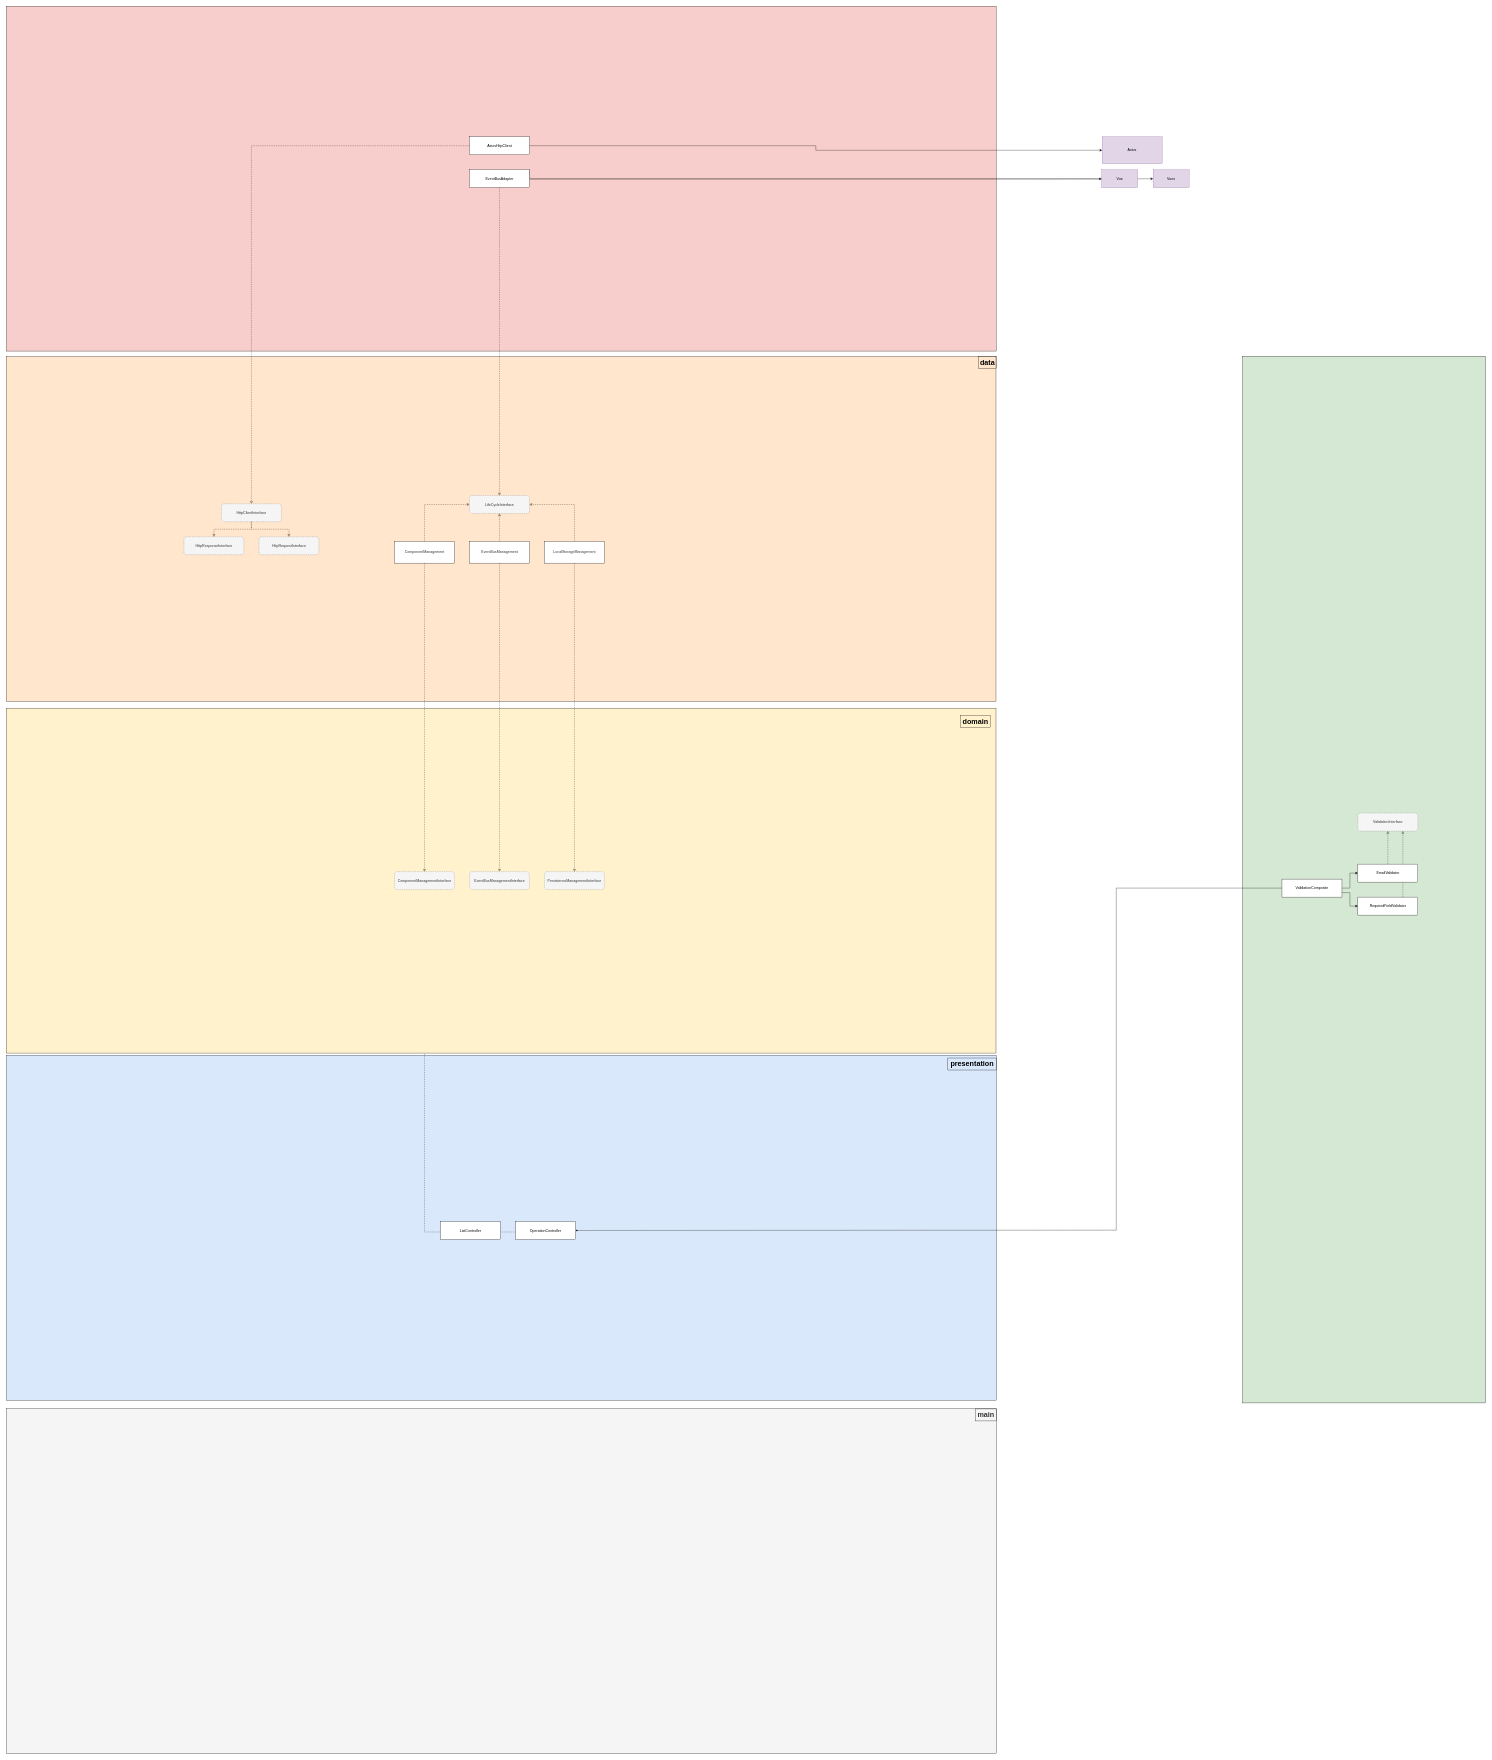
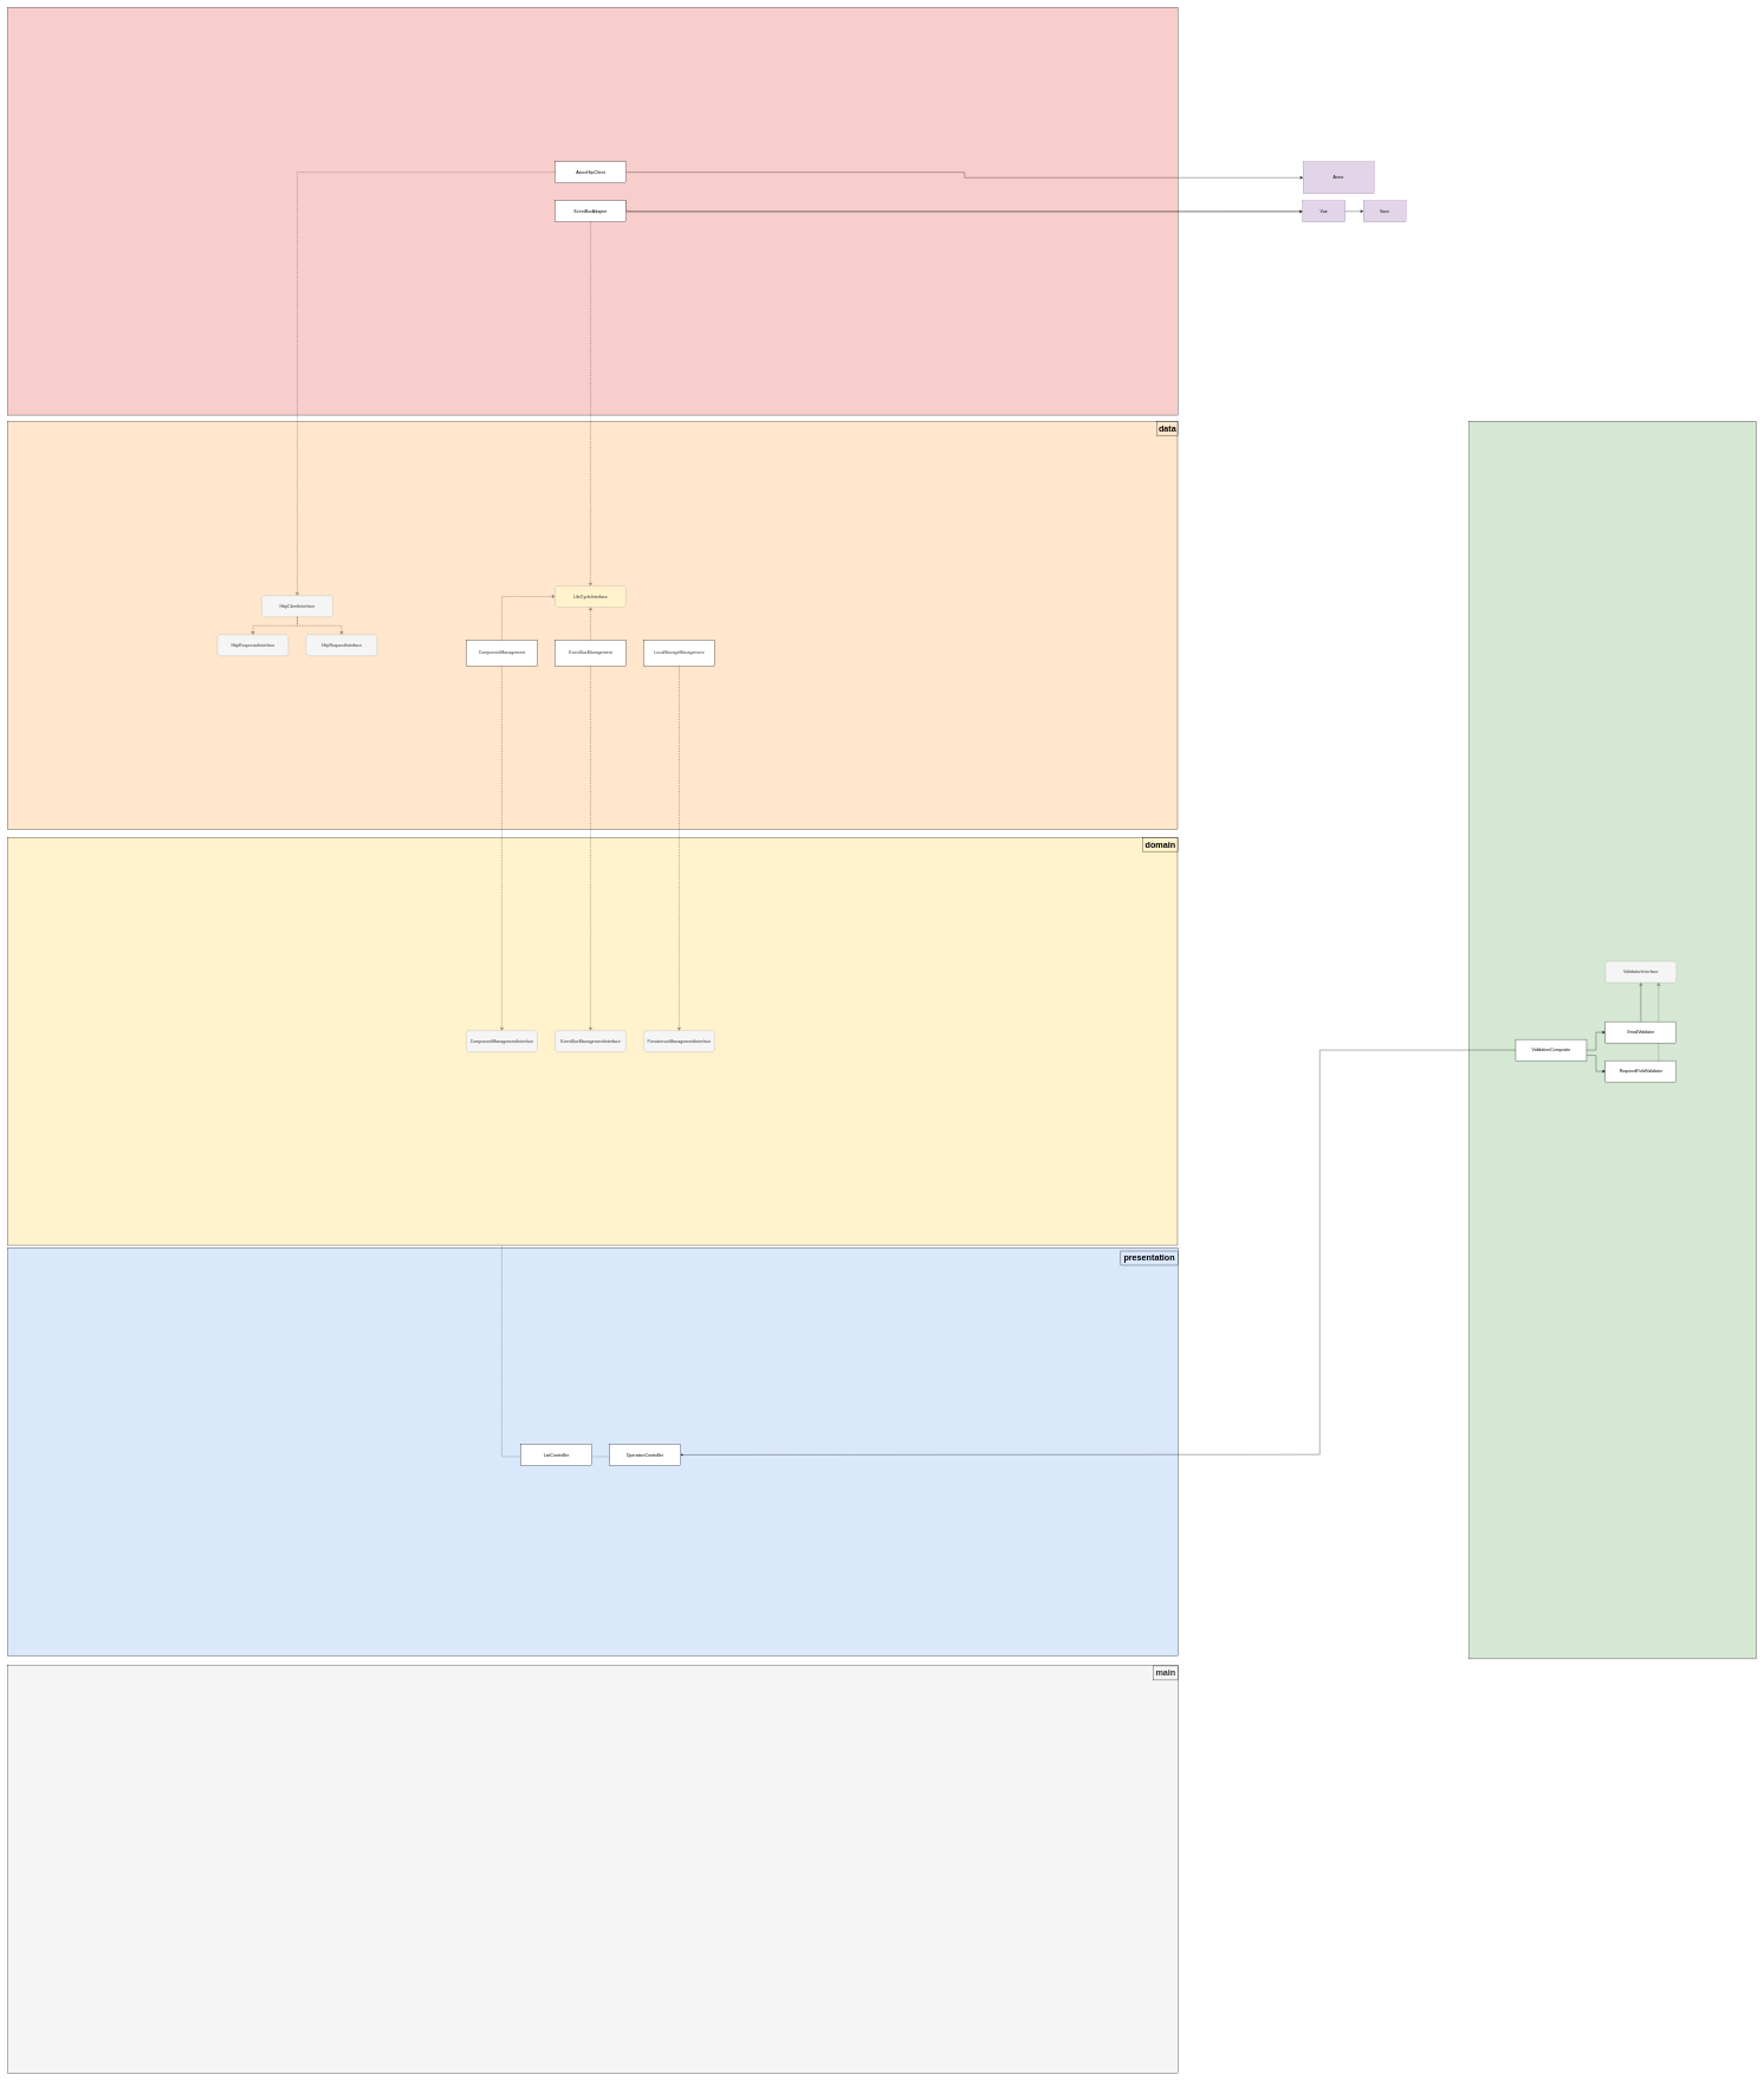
- <mxCell id="8" value="LifeCycleInterface" style="rounded=1;whiteSpace=wrap;html=1;dashed=1;fillColor=#f5f5f5;strokeColor=#666666;fontColor=#333333;" parent="1" vertex="1"><mxGeometry x="1564.5" y="1651.5" width="200" height="60" as="geometry" /></mxCell>
+ <mxCell id="8" value="LifeCycleInterface" style="rounded=1;whiteSpace=wrap;html=1;dashed=1;fillColor=#fff2cc;strokeColor=#666666;fontColor=#333333;" parent="1" vertex="1"><mxGeometry x="1564.5" y="1651.5" width="200" height="60" as="geometry" /></mxCell>
- <mxCell id="26" style="edgeStyle=orthogonalEdgeStyle;rounded=0;orthogonalLoop=1;jettySize=auto;html=1;entryX=1;entryY=0.5;entryDx=0;entryDy=0;endArrow=classic;endFill=0;dashed=1;" parent="1" source="28" target="8" edge="1"><mxGeometry relative="1" as="geometry"><Array as="points"><mxPoint x="1915" y="1681.5" /></Array></mxGeometry></mxCell>
- <mxCell id="15" value="&lt;font style=&quot;font-size: 24px&quot;&gt;&lt;b&gt;domain&lt;/b&gt;&lt;/font&gt;" style="text;html=1;align=center;verticalAlign=middle;resizable=0;points=[];;autosize=1;strokeColor=#000000;strokeWidth=1;fillColor=none;" parent="1" vertex="1"><mxGeometry x="3200.5" y="2385.5" width="100" height="40" as="geometry" /></mxCell>
+ <mxCell id="15" value="&lt;font style=&quot;font-size: 24px&quot;&gt;&lt;b&gt;domain&lt;/b&gt;&lt;/font&gt;" style="text;html=1;align=center;verticalAlign=middle;resizable=0;points=[];;autosize=1;strokeColor=#000000;strokeWidth=1;fillColor=none;" parent="1" vertex="1"><mxGeometry x="3220.5" y="2360.5" width="100" height="40" as="geometry" /></mxCell>
- <mxCell id="31" style="edgeStyle=orthogonalEdgeStyle;rounded=0;orthogonalLoop=1;jettySize=auto;html=1;entryX=0.5;entryY=1;entryDx=0;entryDy=0;dashed=1;endArrow=classic;endFill=0;" parent="1" source="38" target="33" edge="1"><mxGeometry relative="1" as="geometry" /></mxCell>
+ <mxCell id="31" style="edgeStyle=orthogonalEdgeStyle;rounded=0;orthogonalLoop=1;jettySize=auto;html=1;entryX=0.5;entryY=1;entryDx=0;entryDy=0;dashed=0;endArrow=classic;endFill=0;" parent="1" source="38" target="33" edge="1"><mxGeometry relative="1" as="geometry" /></mxCell>
